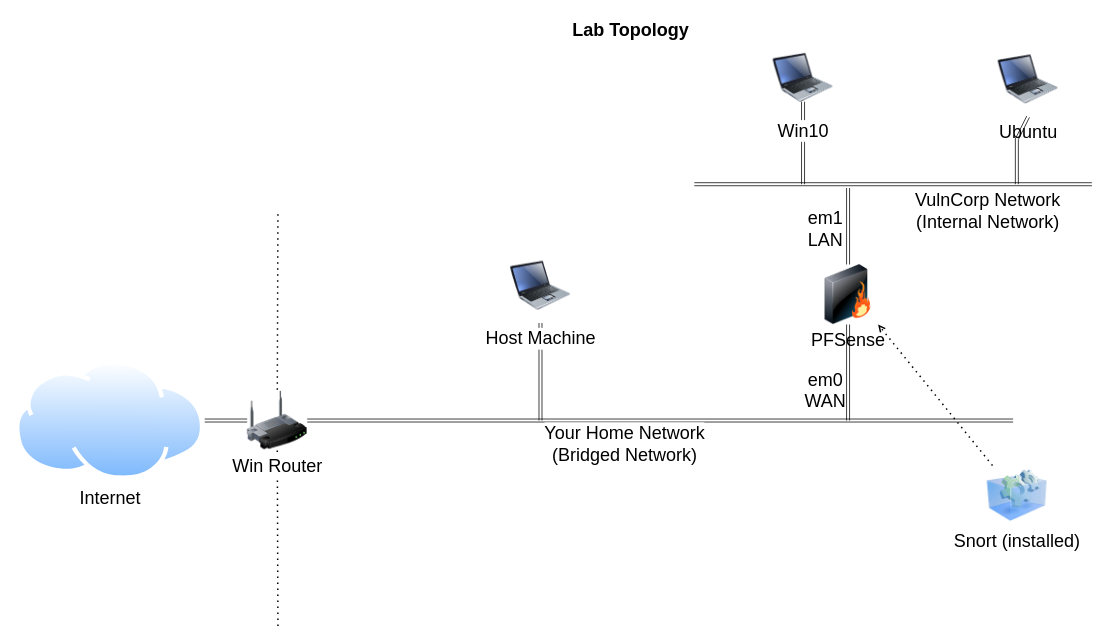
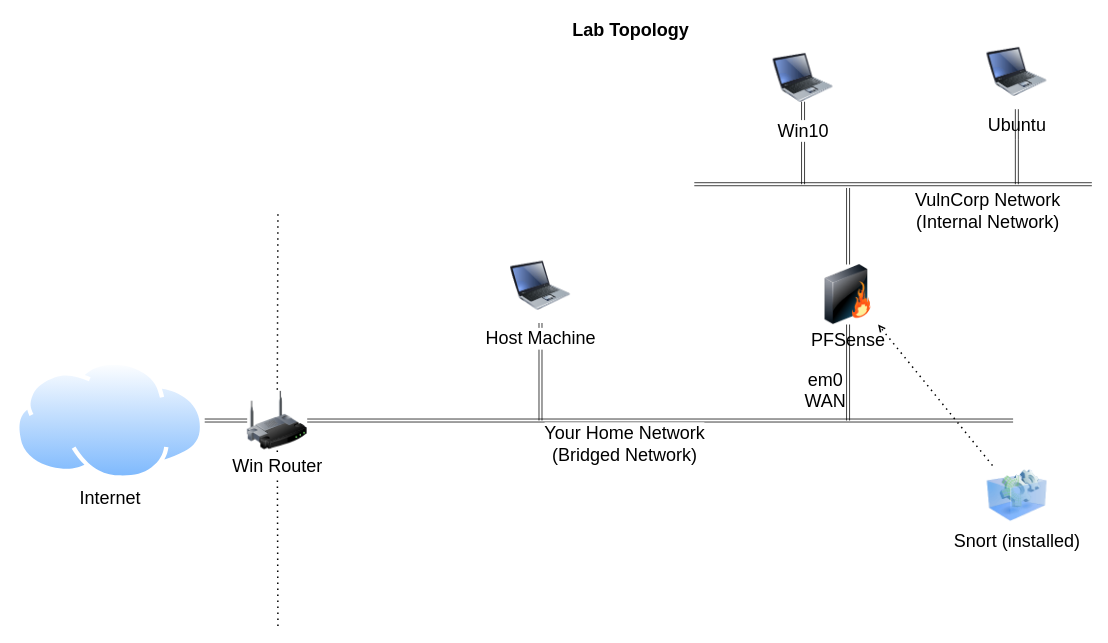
- <mxCell id="16" value="Ubuntu" style="image;html=1;image=img/lib/clip_art/computers/Laptop_128x128.png;fontSize=24;labelBackgroundColor=default;" parent="1" vertex="1"><mxGeometry x="1330" y="55" width="80" height="100" as="geometry" /></mxCell>
+ <mxCell id="16" value="Ubuntu" style="image;html=1;image=img/lib/clip_art/computers/Laptop_128x128.png;fontSize=24;labelBackgroundColor=default;" parent="1" vertex="1"><mxGeometry x="1315" y="45" width="80" height="100" as="geometry" /></mxCell>
- <mxCell id="21" value="em1&lt;br&gt;LAN" style="text;html=1;strokeColor=none;fillColor=none;align=center;verticalAlign=middle;whiteSpace=wrap;rounded=0;fontSize=24;" parent="1" vertex="1"><mxGeometry x="1070" y="290" width="60" height="30" as="geometry" /></mxCell>
